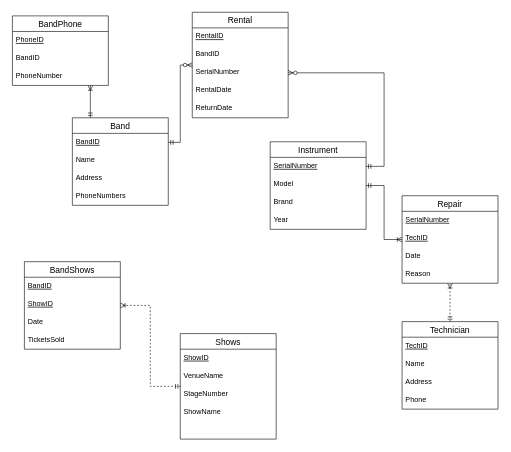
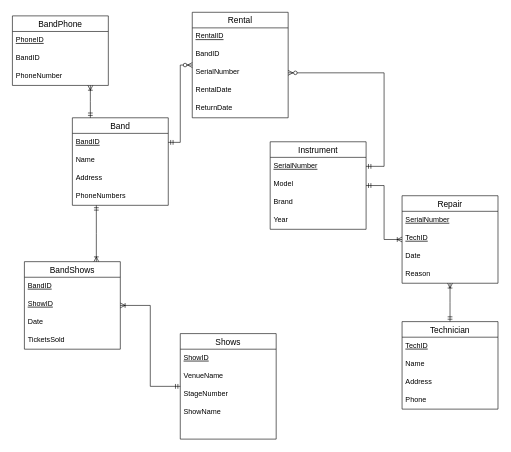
+ <mxCell id="50" value="" style="edgeStyle=elbowEdgeStyle;fontSize=12;html=1;endArrow=ERoneToMany;startArrow=ERmandOne;rounded=0;" parent="1" source="7" target="44" edge="1"><mxGeometry width="100" height="100" relative="1" as="geometry"><mxPoint x="230" y="426" as="sourcePoint" /><mxPoint x="330" y="326" as="targetPoint" /></mxGeometry></mxCell>
- <mxCell id="36" value="" style="edgeStyle=elbowEdgeStyle;fontSize=12;html=1;endArrow=ERoneToMany;startArrow=ERmandOne;rounded=0;dashed=1;" parent="1" source="26" target="31" edge="1"><mxGeometry width="100" height="100" relative="1" as="geometry"><mxPoint x="550" y="542" as="sourcePoint" /><mxPoint x="650" y="442" as="targetPoint" /></mxGeometry></mxCell>
+ <mxCell id="36" value="" style="edgeStyle=elbowEdgeStyle;fontSize=12;html=1;endArrow=ERoneToMany;startArrow=ERmandOne;rounded=0;" parent="1" source="26" target="31" edge="1"><mxGeometry width="100" height="100" relative="1" as="geometry"><mxPoint x="550" y="542" as="sourcePoint" /><mxPoint x="650" y="442" as="targetPoint" /></mxGeometry></mxCell>
- <mxCell id="49" value="" style="edgeStyle=elbowEdgeStyle;fontSize=12;html=1;endArrow=ERoneToMany;startArrow=ERmandOne;rounded=0;dashed=1;" parent="1" source="38" target="44" edge="1"><mxGeometry width="100" height="100" relative="1" as="geometry"><mxPoint x="290" y="506" as="sourcePoint" /><mxPoint x="390" y="406" as="targetPoint" /></mxGeometry></mxCell>
+ <mxCell id="49" value="" style="edgeStyle=elbowEdgeStyle;fontSize=12;html=1;endArrow=ERoneToMany;startArrow=ERmandOne;rounded=0;" parent="1" source="38" target="44" edge="1"><mxGeometry width="100" height="100" relative="1" as="geometry"><mxPoint x="290" y="506" as="sourcePoint" /><mxPoint x="390" y="406" as="targetPoint" /></mxGeometry></mxCell>
